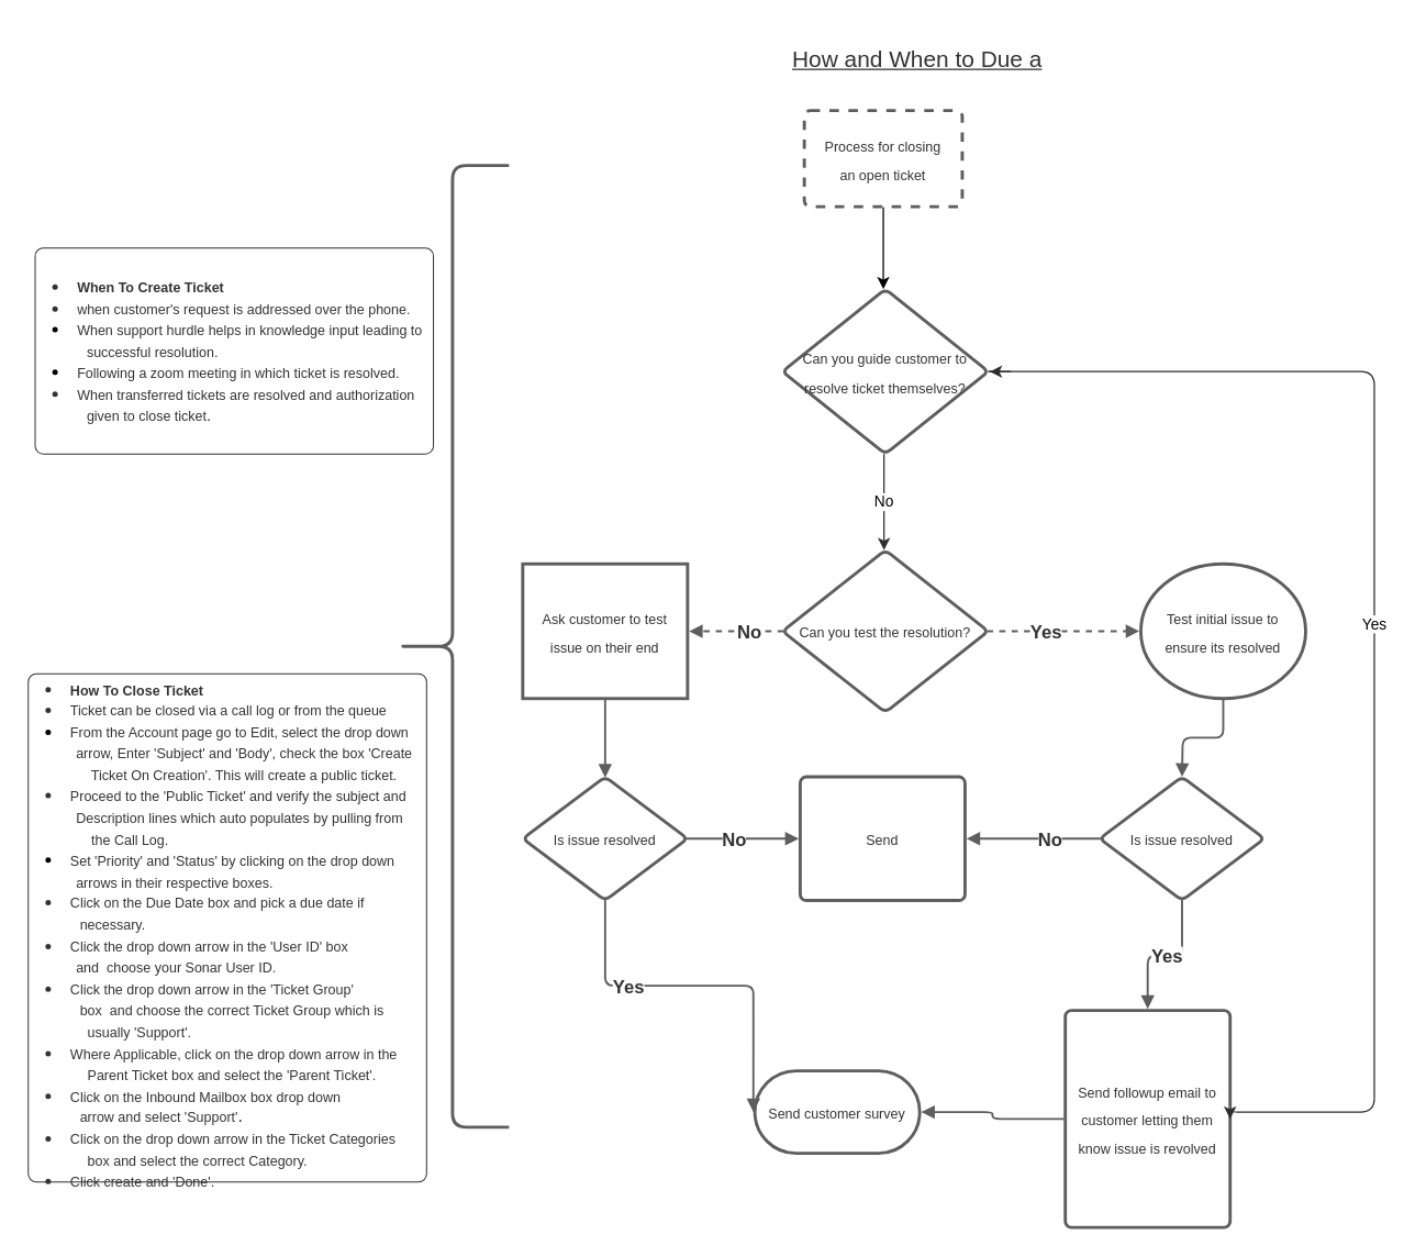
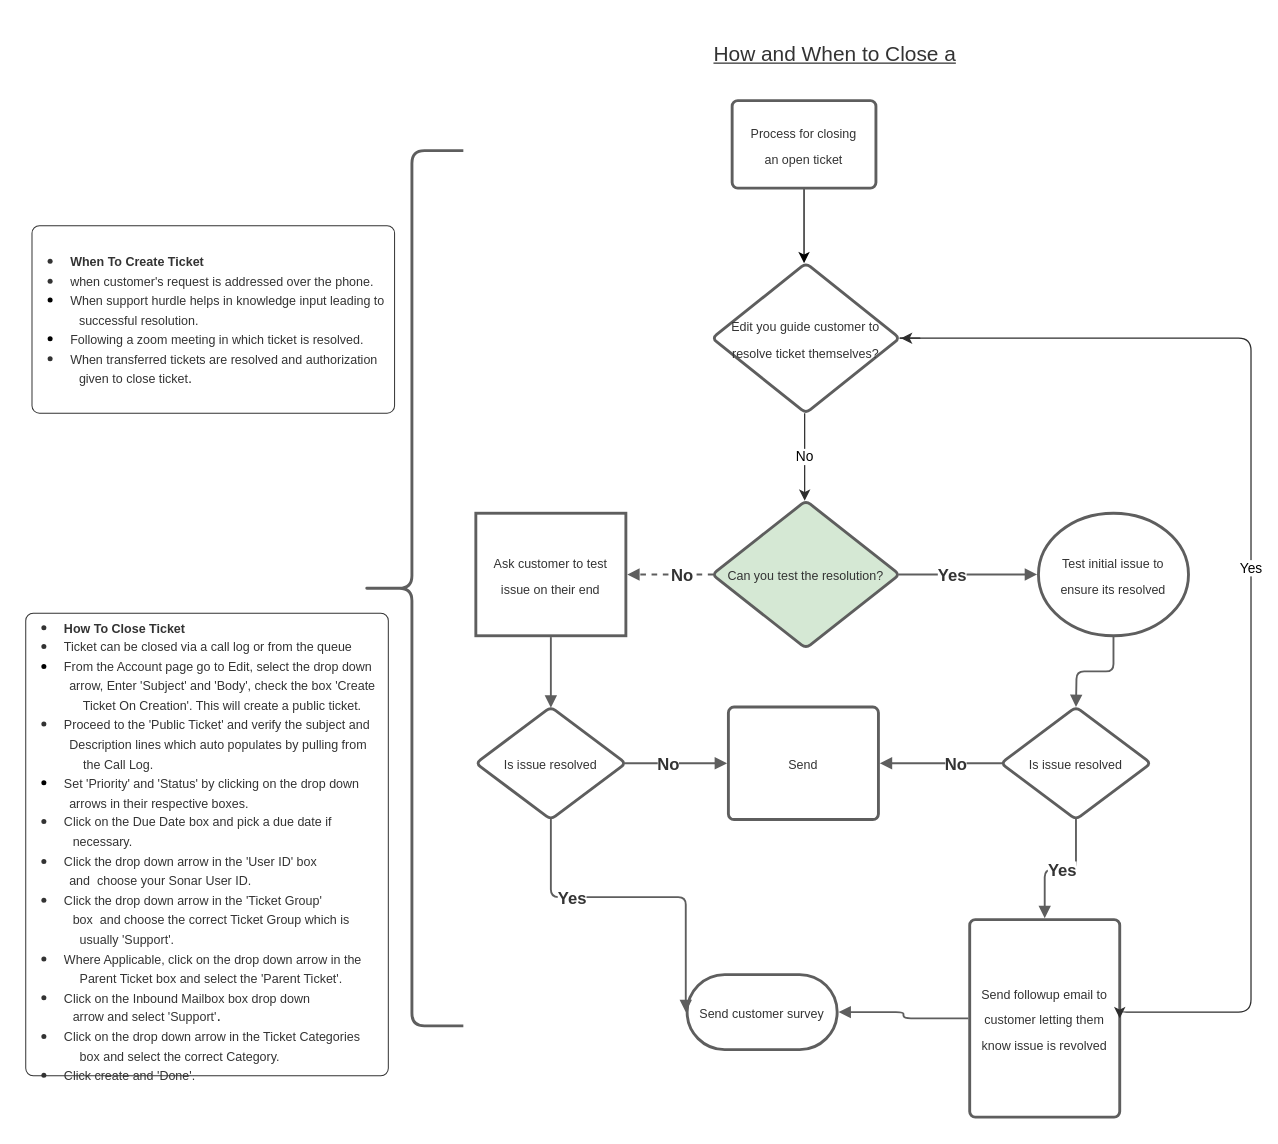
- <mxCell id="2" value="How and When to Due a" style="html=1;overflow=block;blockSpacing=1;whiteSpace=wrap;strokeColor=none;fillColor=none;whiteSpace=wrap;fontSize=16.7;fontColor=#333333;fontStyle=4;spacing=0;strokeWidth=1.5;" parent="1" vertex="1"><mxGeometry x="540" y="20" width="255" height="48" as="geometry" /></mxCell>
+ <mxCell id="2" value="How and When to Close a" style="html=1;overflow=block;blockSpacing=1;whiteSpace=wrap;strokeColor=none;fillColor=none;whiteSpace=wrap;fontSize=16.7;fontColor=#333333;fontStyle=4;spacing=0;strokeWidth=1.5;" parent="1" vertex="1"><mxGeometry x="540" y="20" width="255" height="48" as="geometry" /></mxCell>
- <mxCell id="4" value="&lt;font style=&quot;font-size: 10px&quot;&gt;Process for closing an open ticket&lt;/font&gt;" style="html=1;overflow=block;blockSpacing=1;whiteSpace=wrap;whiteSpace=wrap;fontSize=16.7;fontColor=#333333;spacing=9;strokeColor=#5e5e5e;strokeOpacity=100;rounded=1;absoluteArcSize=1;arcSize=9;strokeWidth=2.3;dashed=1;" parent="1" vertex="1"><mxGeometry x="585" width="115" height="70" as="geometry" y="80" /></mxCell>
+ <mxCell id="4" value="&lt;font style=&quot;font-size: 10px&quot;&gt;Process for closing an open ticket&lt;/font&gt;" style="html=1;overflow=block;blockSpacing=1;whiteSpace=wrap;;whiteSpace=wrap;fontSize=16.7;fontColor=#333333;spacing=9;strokeColor=#5e5e5e;strokeOpacity=100;rounded=1;absoluteArcSize=1;arcSize=9;strokeWidth=2.3;" parent="1" vertex="1"><mxGeometry x="585" width="115" height="70" as="geometry" y="80" /></mxCell>
- <mxCell id="36" value="&lt;font style=&quot;font-size: 10px&quot;&gt;Can you guide customer to resolve ticket themselves?&lt;/font&gt;" style="html=1;overflow=block;blockSpacing=1;whiteSpace=wrap;rhombus;whiteSpace=wrap;fontSize=16.7;fontColor=#333333;spacing=3.8;strokeColor=#5e5e5e;strokeOpacity=100;rounded=1;absoluteArcSize=1;arcSize=9;strokeWidth=2.3;" vertex="1" parent="1"><mxGeometry x="569" y="210" width="150" height="120" as="geometry" /></mxCell>
+ <mxCell id="36" value="&lt;font style=&quot;font-size: 10px&quot;&gt;Edit you guide customer to resolve ticket themselves?&lt;/font&gt;" style="html=1;overflow=block;blockSpacing=1;whiteSpace=wrap;rhombus;whiteSpace=wrap;fontSize=16.7;fontColor=#333333;spacing=3.8;strokeColor=#5e5e5e;strokeOpacity=100;rounded=1;absoluteArcSize=1;arcSize=9;strokeWidth=2.3;" vertex="1" parent="1"><mxGeometry x="569" y="210" width="150" height="120" as="geometry" /></mxCell>
- <mxCell id="5" value="&lt;font style=&quot;font-size: 10px&quot;&gt;Can you test the resolution?&lt;/font&gt;" style="html=1;overflow=block;blockSpacing=1;whiteSpace=wrap;rhombus;whiteSpace=wrap;fontSize=16.7;fontColor=#333333;spacing=3.8;strokeColor=#5e5e5e;strokeOpacity=100;rounded=1;absoluteArcSize=1;arcSize=9;strokeWidth=2.3;" parent="1" vertex="1"><mxGeometry x="569" y="400" width="150" height="118" as="geometry" /></mxCell>
+ <mxCell id="5" value="&lt;font style=&quot;font-size: 10px&quot;&gt;Can you test the resolution?&lt;/font&gt;" style="html=1;overflow=block;blockSpacing=1;whiteSpace=wrap;rhombus;whiteSpace=wrap;fontSize=16.7;fontColor=#333333;spacing=3.8;strokeColor=#5e5e5e;strokeOpacity=100;rounded=1;absoluteArcSize=1;arcSize=9;strokeWidth=2.3;fillColor=#d5e8d4;" parent="1" vertex="1"><mxGeometry x="569" y="400" width="150" height="118" as="geometry" /></mxCell>
- <mxCell id="7" value="" style="html=1;jettySize=18;whiteSpace=wrap;fontSize=13;strokeColor=#5E5E5E;strokeWidth=1.5;rounded=1;arcSize=12;edgeStyle=orthogonalEdgeStyle;startArrow=none;endArrow=block;endFill=1;exitX=0.993;exitY=0.5;exitPerimeter=0;entryX=-0.009;entryY=0.5;entryPerimeter=0;dashed=1;" parent="1" source="5" target="6" edge="1"><mxGeometry width="100" height="100" relative="1" as="geometry"><Array as="points" /></mxGeometry></mxCell>
+ <mxCell id="7" value="" style="html=1;jettySize=18;whiteSpace=wrap;fontSize=13;strokeColor=#5E5E5E;strokeWidth=1.5;rounded=1;arcSize=12;edgeStyle=orthogonalEdgeStyle;startArrow=none;;endArrow=block;endFill=1;;exitX=0.993;exitY=0.5;exitPerimeter=0;entryX=-0.009;entryY=0.5;entryPerimeter=0;" parent="1" source="5" target="6" edge="1"><mxGeometry width="100" height="100" relative="1" as="geometry"><Array as="points" /></mxGeometry></mxCell>
